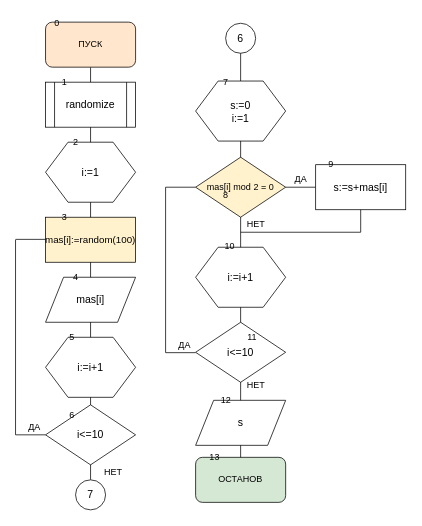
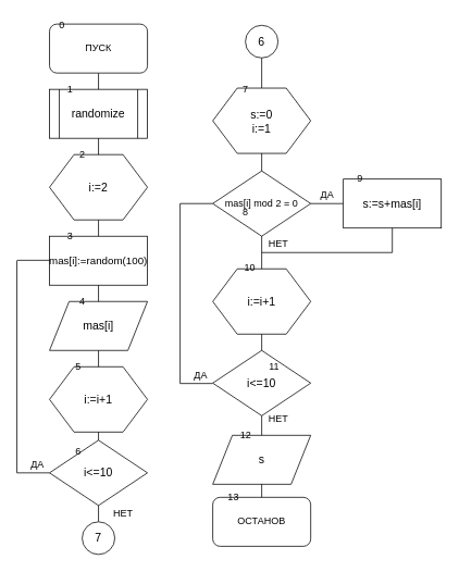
- <mxCell id="3" value="ПУСК" style="rounded=1;whiteSpace=wrap;html=1;fillColor=#ffe6cc;" vertex="1" parent="1"><mxGeometry x="60" y="29" width="120" height="60" as="geometry" /></mxCell>
+ <mxCell id="3" value="ПУСК" style="rounded=1;whiteSpace=wrap;html=1;" vertex="1" parent="1"><mxGeometry x="60" y="29" width="120" height="60" as="geometry" /></mxCell>
- <mxCell id="6" value="&lt;font style=&quot;font-size: 14px&quot;&gt;i:=1&lt;/font&gt;" style="shape=hexagon;perimeter=hexagonPerimeter2;whiteSpace=wrap;html=1;" vertex="1" parent="1"><mxGeometry x="60" y="189" width="120" height="80" as="geometry" /></mxCell>
+ <mxCell id="6" value="&lt;font style=&quot;font-size: 14px&quot;&gt;i:=2&lt;/font&gt;" style="shape=hexagon;perimeter=hexagonPerimeter2;whiteSpace=wrap;html=1;" vertex="1" parent="1"><mxGeometry x="60" y="189" width="120" height="80" as="geometry" /></mxCell>
- <mxCell id="20" value="mas[i] mod 2 = 0" style="rhombus;whiteSpace=wrap;html=1;fillColor=#fff2cc;" vertex="1" parent="1"><mxGeometry x="260" y="209" width="120" height="80" as="geometry" /></mxCell>
+ <mxCell id="20" value="mas[i] mod 2 = 0" style="rhombus;whiteSpace=wrap;html=1;" vertex="1" parent="1"><mxGeometry x="260" y="209" width="120" height="80" as="geometry" /></mxCell>
- <mxCell id="7" value="&lt;font style=&quot;font-size: 13px&quot;&gt;mas[i]:=random(100)&lt;/font&gt;" style="rounded=0;whiteSpace=wrap;html=1;fillColor=#fff2cc;" vertex="1" parent="1"><mxGeometry x="60" y="289" width="120" height="60" as="geometry" /></mxCell>
+ <mxCell id="7" value="&lt;font style=&quot;font-size: 13px&quot;&gt;mas[i]:=random(100)&lt;/font&gt;" style="rounded=0;whiteSpace=wrap;html=1;" vertex="1" parent="1"><mxGeometry x="60" y="289" width="120" height="60" as="geometry" /></mxCell>
- <mxCell id="5" value="ОСТАНОВ" style="rounded=1;whiteSpace=wrap;html=1;fillColor=#d5e8d4;" vertex="1" parent="1"><mxGeometry x="260" y="609" width="120" height="60" as="geometry" /></mxCell>
+ <mxCell id="5" value="ОСТАНОВ" style="rounded=1;whiteSpace=wrap;html=1;" vertex="1" parent="1"><mxGeometry x="260" y="609" width="120" height="60" as="geometry" /></mxCell>
